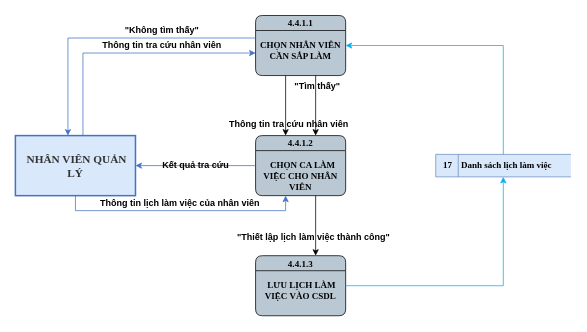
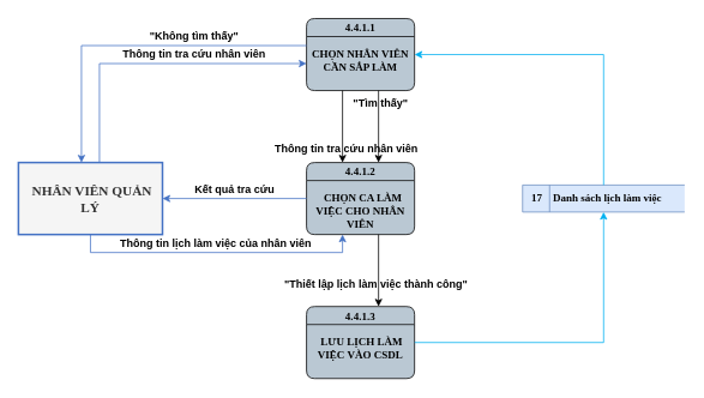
- <mxCell id="3" value="&amp;nbsp;NHÂN VIÊN QUẢN LÝ" style="html=1;dashed=0;whiteSpace=wrap;fontStyle=1;fillColor=#dae8fc;fontColor=#333333;strokeColor=#4472C4;strokeWidth=2;fontFamily=Times New Roman;fontSize=15;" parent="1" vertex="1"><mxGeometry x="20" y="180" width="160" height="80" as="geometry" /></mxCell>
+ <mxCell id="3" value="&amp;nbsp;NHÂN VIÊN QUẢN LÝ" style="html=1;dashed=0;whiteSpace=wrap;fontStyle=1;fillColor=#f5f5f5;fontColor=#333333;strokeColor=#4472C4;strokeWidth=2;fontFamily=Times New Roman;fontSize=15;" parent="1" vertex="1"><mxGeometry x="20" y="180" width="160" height="80" as="geometry" /></mxCell>
- <mxCell id="17" value="Kết quả tra cứu" style="text;html=1;align=center;verticalAlign=middle;resizable=0;points=[];autosize=1;strokeColor=none;fillColor=none;fontSize=12;fontStyle=1" parent="1" vertex="1"><mxGeometry x="205" y="205" width="110" height="30" as="geometry" /></mxCell>
+ <mxCell id="17" value="Kết quả tra cứu" style="text;html=1;align=center;verticalAlign=middle;resizable=0;points=[];autosize=1;strokeColor=none;fillColor=none;fontSize=12;fontStyle=1" parent="1" vertex="1"><mxGeometry x="205" y="195" width="110" height="30" as="geometry" /></mxCell>
